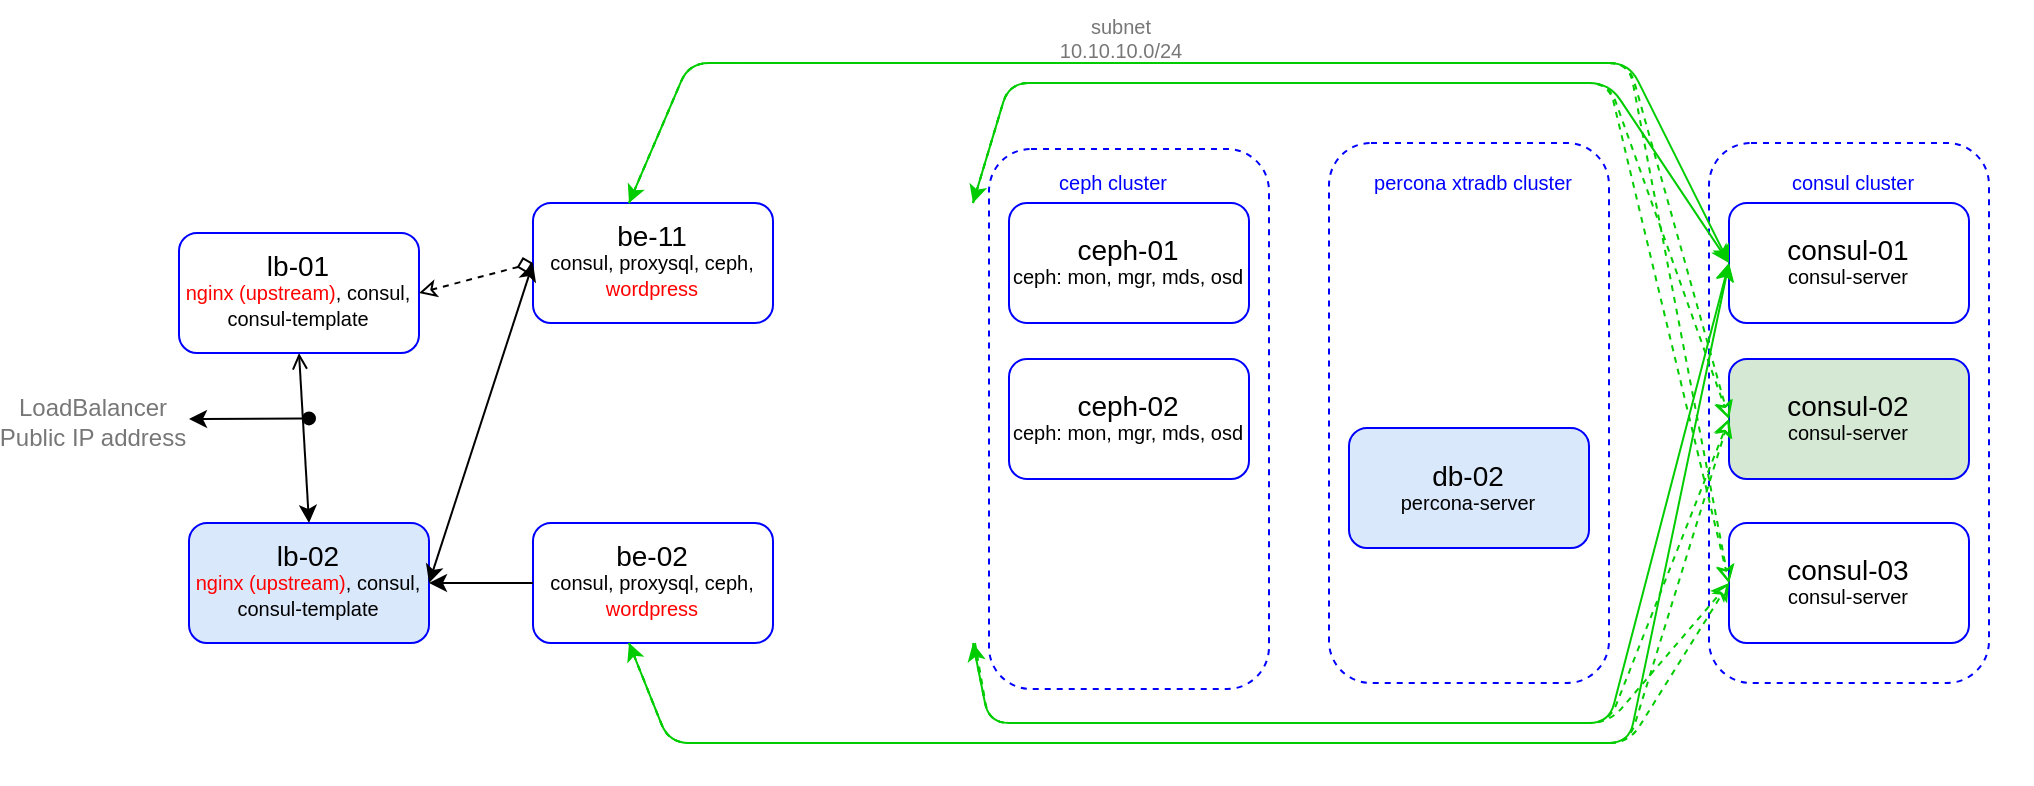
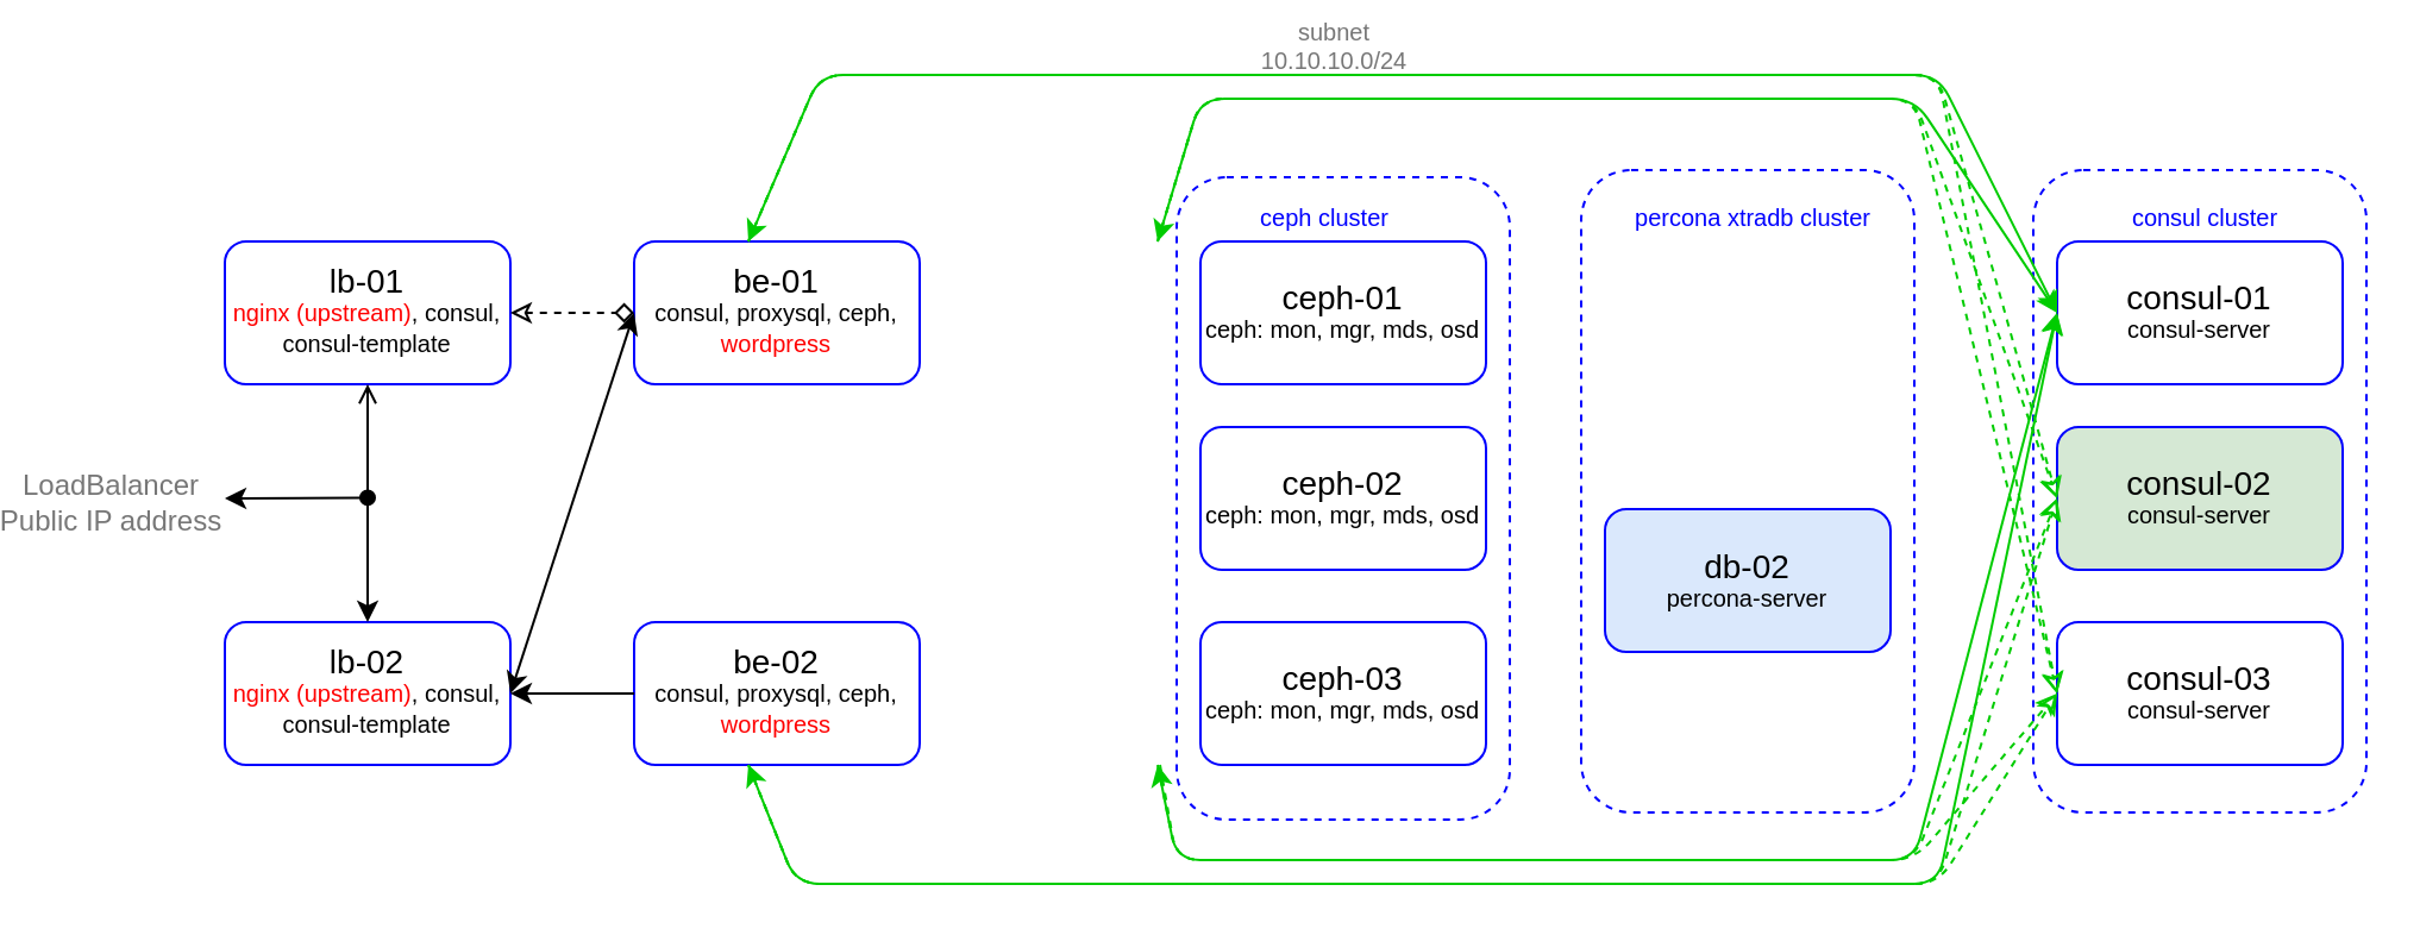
- <mxCell id="3" value="&lt;p style=&quot;line-height: 100%&quot;&gt;&lt;span style=&quot;font-size: 14px&quot;&gt;be-11&lt;/span&gt;&lt;br&gt;&lt;span style=&quot;font-size: 10px&quot;&gt;consul, proxysql, ceph, &lt;font color=&quot;#ff0000&quot;&gt;wordpress&lt;/font&gt;&lt;/span&gt;&lt;br&gt;&lt;/p&gt;" style="rounded=1;whiteSpace=wrap;html=1;strokeColor=#0000FF;" parent="1" vertex="1"><mxGeometry x="240" y="101" width="120" height="60" as="geometry" /></mxCell>
+ <mxCell id="3" value="&lt;p style=&quot;line-height: 100%&quot;&gt;&lt;span style=&quot;font-size: 14px&quot;&gt;be-01&lt;/span&gt;&lt;br&gt;&lt;span style=&quot;font-size: 10px&quot;&gt;consul, proxysql, ceph, &lt;font color=&quot;#ff0000&quot;&gt;wordpress&lt;/font&gt;&lt;/span&gt;&lt;br&gt;&lt;/p&gt;" style="rounded=1;whiteSpace=wrap;html=1;strokeColor=#0000FF;" parent="1" vertex="1"><mxGeometry x="240" y="101" width="120" height="60" as="geometry" /></mxCell>
- <mxCell id="4" value="&lt;p style=&quot;line-height: 100%&quot;&gt;&lt;span style=&quot;font-size: 14px&quot;&gt;lb-01&lt;/span&gt;&lt;br&gt;&lt;span style=&quot;font-size: 10px&quot;&gt;&lt;font color=&quot;#ff0000&quot;&gt;nginx (upstream)&lt;/font&gt;, consul, consul-template&lt;/span&gt;&lt;/p&gt;" style="rounded=1;whiteSpace=wrap;html=1;strokeColor=#0000FF;" parent="1" vertex="1"><mxGeometry x="63" y="116" width="120" height="60" as="geometry" /></mxCell>
+ <mxCell id="4" value="&lt;p style=&quot;line-height: 100%&quot;&gt;&lt;span style=&quot;font-size: 14px&quot;&gt;lb-01&lt;/span&gt;&lt;br&gt;&lt;span style=&quot;font-size: 10px&quot;&gt;&lt;font color=&quot;#ff0000&quot;&gt;nginx (upstream)&lt;/font&gt;, consul, consul-template&lt;/span&gt;&lt;/p&gt;" style="rounded=1;whiteSpace=wrap;html=1;strokeColor=#0000FF;" parent="1" vertex="1"><mxGeometry y="101" width="120" height="60" as="geometry" x="68" /></mxCell>
- <mxCell id="7" value="&lt;p style=&quot;line-height: 100%&quot;&gt;&lt;span style=&quot;font-size: 14px&quot;&gt;lb-02&lt;/span&gt;&lt;br&gt;&lt;span style=&quot;font-size: 10px&quot;&gt;&lt;font color=&quot;#ff0000&quot;&gt;nginx (upstream)&lt;/font&gt;, consul, consul-template&lt;/span&gt;&lt;br&gt;&lt;/p&gt;" style="rounded=1;whiteSpace=wrap;html=1;strokeColor=#0000FF;fillColor=#dae8fc;" parent="1" vertex="1"><mxGeometry y="261" width="120" height="60" as="geometry" x="68" /></mxCell>
+ <mxCell id="7" value="&lt;p style=&quot;line-height: 100%&quot;&gt;&lt;span style=&quot;font-size: 14px&quot;&gt;lb-02&lt;/span&gt;&lt;br&gt;&lt;span style=&quot;font-size: 10px&quot;&gt;&lt;font color=&quot;#ff0000&quot;&gt;nginx (upstream)&lt;/font&gt;, consul, consul-template&lt;/span&gt;&lt;br&gt;&lt;/p&gt;" style="rounded=1;whiteSpace=wrap;html=1;strokeColor=#0000FF;" parent="1" vertex="1"><mxGeometry y="261" width="120" height="60" as="geometry" x="68" /></mxCell>
+ <mxCell id="33" value="&lt;p style=&quot;line-height: 100%&quot;&gt;&lt;span style=&quot;font-size: 14px&quot;&gt;ceph-03&lt;/span&gt;&lt;br&gt;&lt;span style=&quot;font-size: 10px&quot;&gt;ceph: mon, mgr, mds, osd&lt;/span&gt;&lt;br&gt;&lt;/p&gt;" style="rounded=1;whiteSpace=wrap;html=1;strokeColor=#0000FF;" vertex="1" parent="1"><mxGeometry x="478" y="261" width="120" height="60" as="geometry" /></mxCell>
